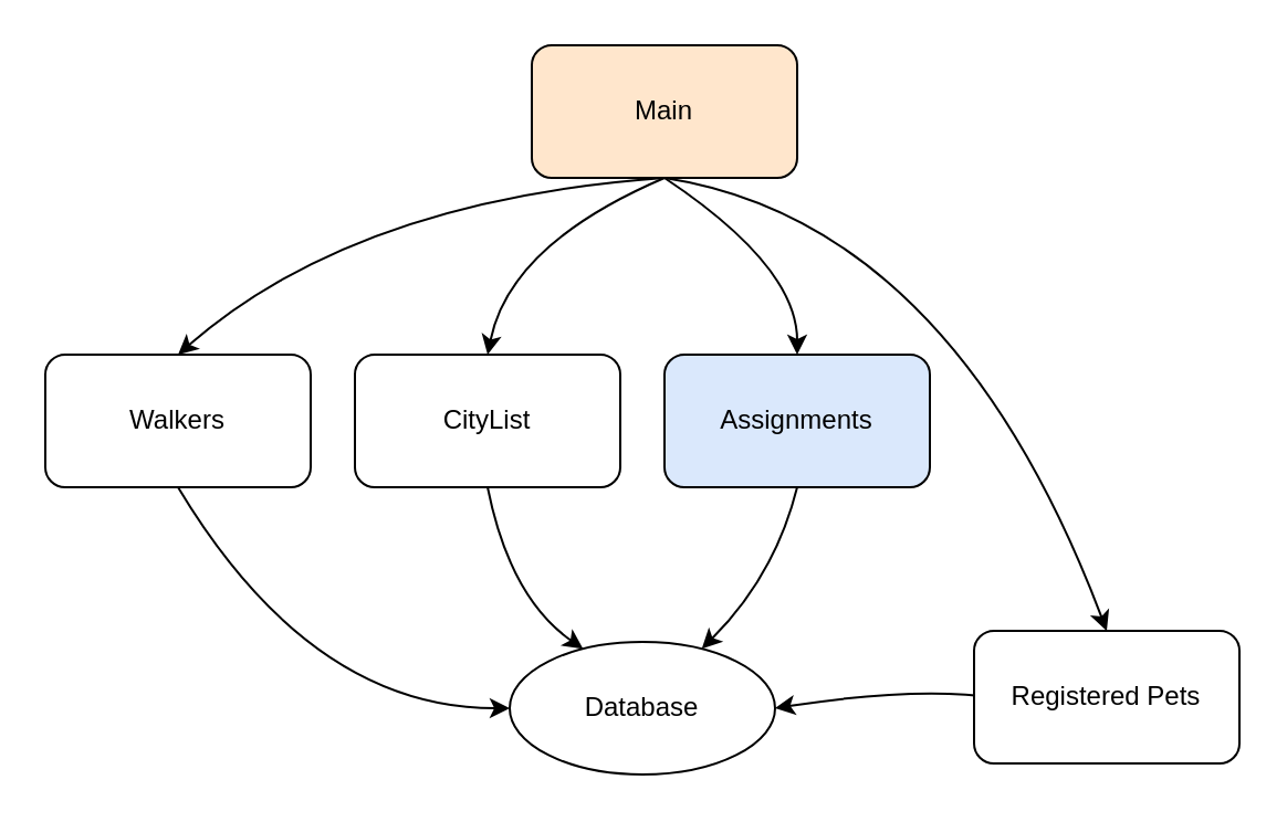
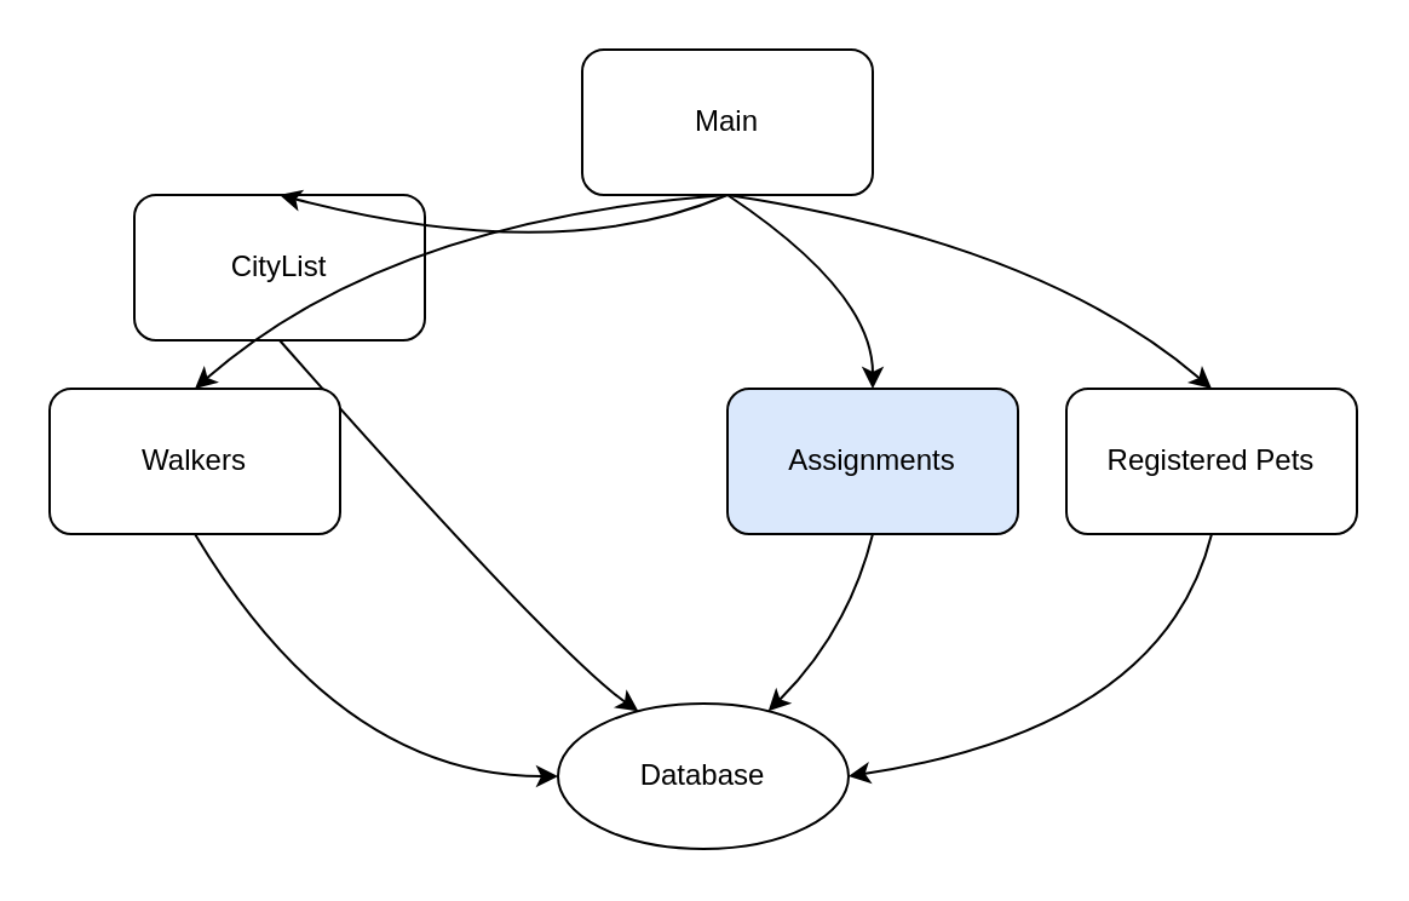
- <mxCell id="14" value="Main" style="rounded=1;whiteSpace=wrap;html=1;fillColor=#ffe6cc;" vertex="1" parent="1"><mxGeometry x="240" y="20" width="120" height="60" as="geometry" /></mxCell>
+ <mxCell id="14" value="Main" style="rounded=1;whiteSpace=wrap;html=1;" vertex="1" parent="1"><mxGeometry x="240" y="20" width="120" height="60" as="geometry" /></mxCell>
- <mxCell id="3" value="CityList" style="rounded=1;whiteSpace=wrap;html=1;" vertex="1" parent="1"><mxGeometry x="160" y="160" width="120" height="60" as="geometry" /></mxCell>
+ <mxCell id="3" value="CityList" style="rounded=1;whiteSpace=wrap;html=1;" vertex="1" parent="1"><mxGeometry x="55" y="80" width="120" height="60" as="geometry" /></mxCell>
- <mxCell id="9" value="Registered Pets" style="rounded=1;whiteSpace=wrap;html=1;" vertex="1" parent="1"><mxGeometry x="440" y="285" width="120" height="60" as="geometry" /></mxCell>
+ <mxCell id="9" value="Registered Pets" style="rounded=1;whiteSpace=wrap;html=1;" vertex="1" parent="1"><mxGeometry x="440" y="160" width="120" height="60" as="geometry" /></mxCell>
